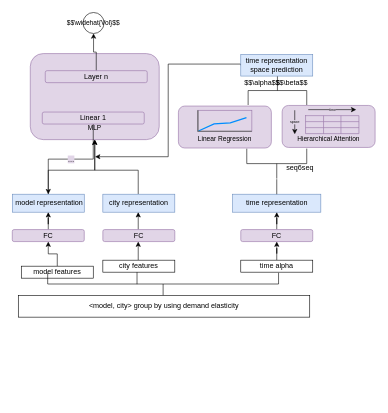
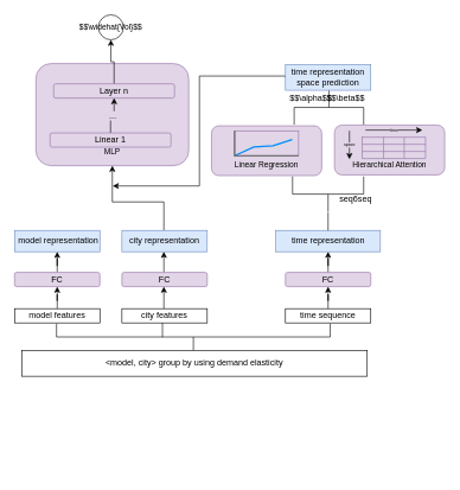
- <mxCell id="45" value="…" style="edgeStyle=orthogonalEdgeStyle;rounded=0;orthogonalLoop=1;jettySize=auto;html=1;labelBackgroundColor=#E1D5E7;" parent="1" source="46" target="6" edge="1"><mxGeometry relative="1" as="geometry" /></mxCell>
+ <mxCell id="45" value="…" style="edgeStyle=orthogonalEdgeStyle;rounded=0;orthogonalLoop=1;jettySize=auto;html=1;labelBackgroundColor=#E1D5E7;" parent="1" source="46" target="48" edge="1"><mxGeometry relative="1" as="geometry" /></mxCell>
- <mxCell id="5" value="" style="edgeStyle=orthogonalEdgeStyle;rounded=0;orthogonalLoop=1;jettySize=auto;html=1;entryX=0.5;entryY=1;entryDx=0;entryDy=0;" parent="1" source="6" target="38" edge="1"><mxGeometry relative="1" as="geometry"><mxPoint x="80" y="243" as="targetPoint" /><Array as="points"><mxPoint x="80" y="283" /><mxPoint x="157" y="283" /></Array></mxGeometry></mxCell>
- <mxCell id="14" value="time alpha" style="rounded=0;whiteSpace=wrap;html=1;" parent="1" vertex="1"><mxGeometry x="401" y="433" width="120" height="20" as="geometry" /></mxCell>
+ <mxCell id="14" value="time sequence" style="rounded=0;whiteSpace=wrap;html=1;" parent="1" vertex="1"><mxGeometry x="401" y="433" width="120" height="20" as="geometry" /></mxCell>
- <mxCell id="10" value="model features" style="rounded=0;whiteSpace=wrap;html=1;" parent="1" vertex="1"><mxGeometry x="35" y="443" width="120" height="20" as="geometry" /></mxCell>
+ <mxCell id="10" value="model features" style="rounded=0;whiteSpace=wrap;html=1;" parent="1" vertex="1"><mxGeometry x="20" y="433" width="120" height="20" as="geometry" /></mxCell>
